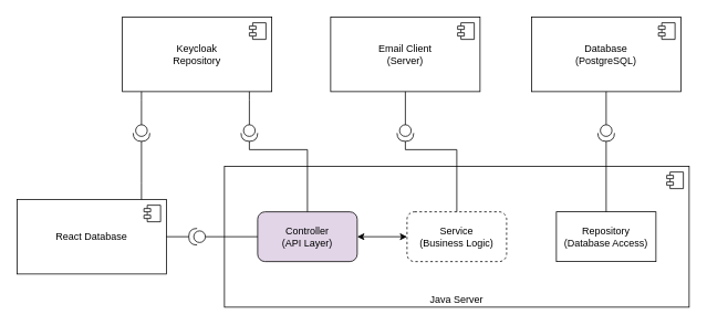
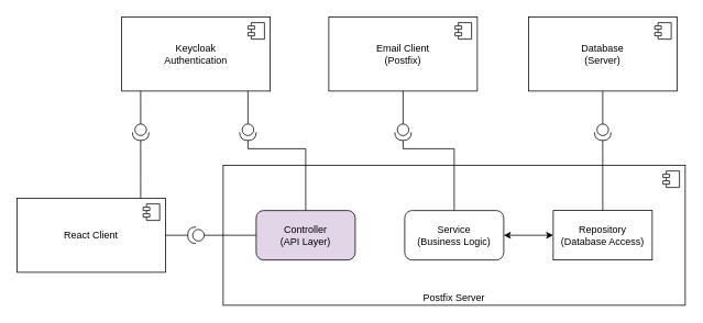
- <mxCell id="11" value="Keycloak&lt;div&gt;Repository&lt;/div&gt;" style="html=1;dropTarget=0;whiteSpace=wrap;" vertex="1" parent="1"><mxGeometry x="147" y="20" width="180" height="90" as="geometry" /></mxCell>
+ <mxCell id="11" value="Keycloak&lt;div&gt;Authentication&lt;/div&gt;" style="html=1;dropTarget=0;whiteSpace=wrap;" vertex="1" parent="1"><mxGeometry x="147" y="20" width="180" height="90" as="geometry" /></mxCell>
- <mxCell id="13" value="Email Client&lt;div&gt;(Server)&lt;/div&gt;" style="html=1;dropTarget=0;whiteSpace=wrap;" vertex="1" parent="1"><mxGeometry x="398" y="20" width="180" height="90" as="geometry" /></mxCell>
+ <mxCell id="13" value="Email Client&lt;div&gt;(Postfix)&lt;/div&gt;" style="html=1;dropTarget=0;whiteSpace=wrap;" vertex="1" parent="1"><mxGeometry x="398" y="20" width="180" height="90" as="geometry" /></mxCell>
- <mxCell id="18" value="Database&lt;div&gt;(PostgreSQL)&lt;/div&gt;" style="html=1;dropTarget=0;whiteSpace=wrap;" vertex="1" parent="1"><mxGeometry x="640" y="20" width="180" height="90" as="geometry" /></mxCell>
+ <mxCell id="18" value="Database&lt;div&gt;(Server)&lt;/div&gt;" style="html=1;dropTarget=0;whiteSpace=wrap;" vertex="1" parent="1"><mxGeometry x="640" y="20" width="180" height="90" as="geometry" /></mxCell>
- <mxCell id="9" value="React Database" style="html=1;dropTarget=0;whiteSpace=wrap;" vertex="1" parent="1"><mxGeometry x="20" y="240" width="180" height="90" as="geometry" /></mxCell>
+ <mxCell id="9" value="React Client" style="html=1;dropTarget=0;whiteSpace=wrap;" vertex="1" parent="1"><mxGeometry x="20" y="240" width="180" height="90" as="geometry" /></mxCell>
- <mxCell id="4" style="edgeStyle=orthogonalEdgeStyle;rounded=0;orthogonalLoop=1;jettySize=auto;html=1;exitX=1;exitY=0.5;exitDx=0;exitDy=0;entryX=0;entryY=0.5;entryDx=0;entryDy=0;startArrow=classic;startFill=1;" parent="1" source="5" target="7" edge="1"><mxGeometry relative="1" as="geometry" /></mxCell>
- <mxCell id="7" value="Service&lt;br&gt;(Business Logic)" style="rounded=1;whiteSpace=wrap;html=1;dashed=1;" parent="1" vertex="1"><mxGeometry x="490" y="255" width="120" height="60" as="geometry" /></mxCell>
+ <mxCell id="7" value="Service&lt;br&gt;(Business Logic)" style="rounded=1;whiteSpace=wrap;html=1;" parent="1" vertex="1"><mxGeometry x="490" y="255" width="120" height="60" as="geometry" /></mxCell>
+ <mxCell id="6" style="edgeStyle=orthogonalEdgeStyle;rounded=0;orthogonalLoop=1;jettySize=auto;html=1;exitX=1;exitY=0.5;exitDx=0;exitDy=0;entryX=0;entryY=0.5;entryDx=0;entryDy=0;startArrow=classic;startFill=1;" parent="1" source="7" target="8" edge="1"><mxGeometry relative="1" as="geometry" /></mxCell>
- <mxCell id="2" value="Java Server" style="html=1;dropTarget=0;whiteSpace=wrap;verticalAlign=bottom;" vertex="1" parent="1"><mxGeometry x="270" y="200" width="560" height="170" as="geometry" /></mxCell>
+ <mxCell id="2" value="Postfix Server" style="html=1;dropTarget=0;whiteSpace=wrap;verticalAlign=bottom;" vertex="1" parent="1"><mxGeometry x="270" y="200" width="560" height="170" as="geometry" /></mxCell>
